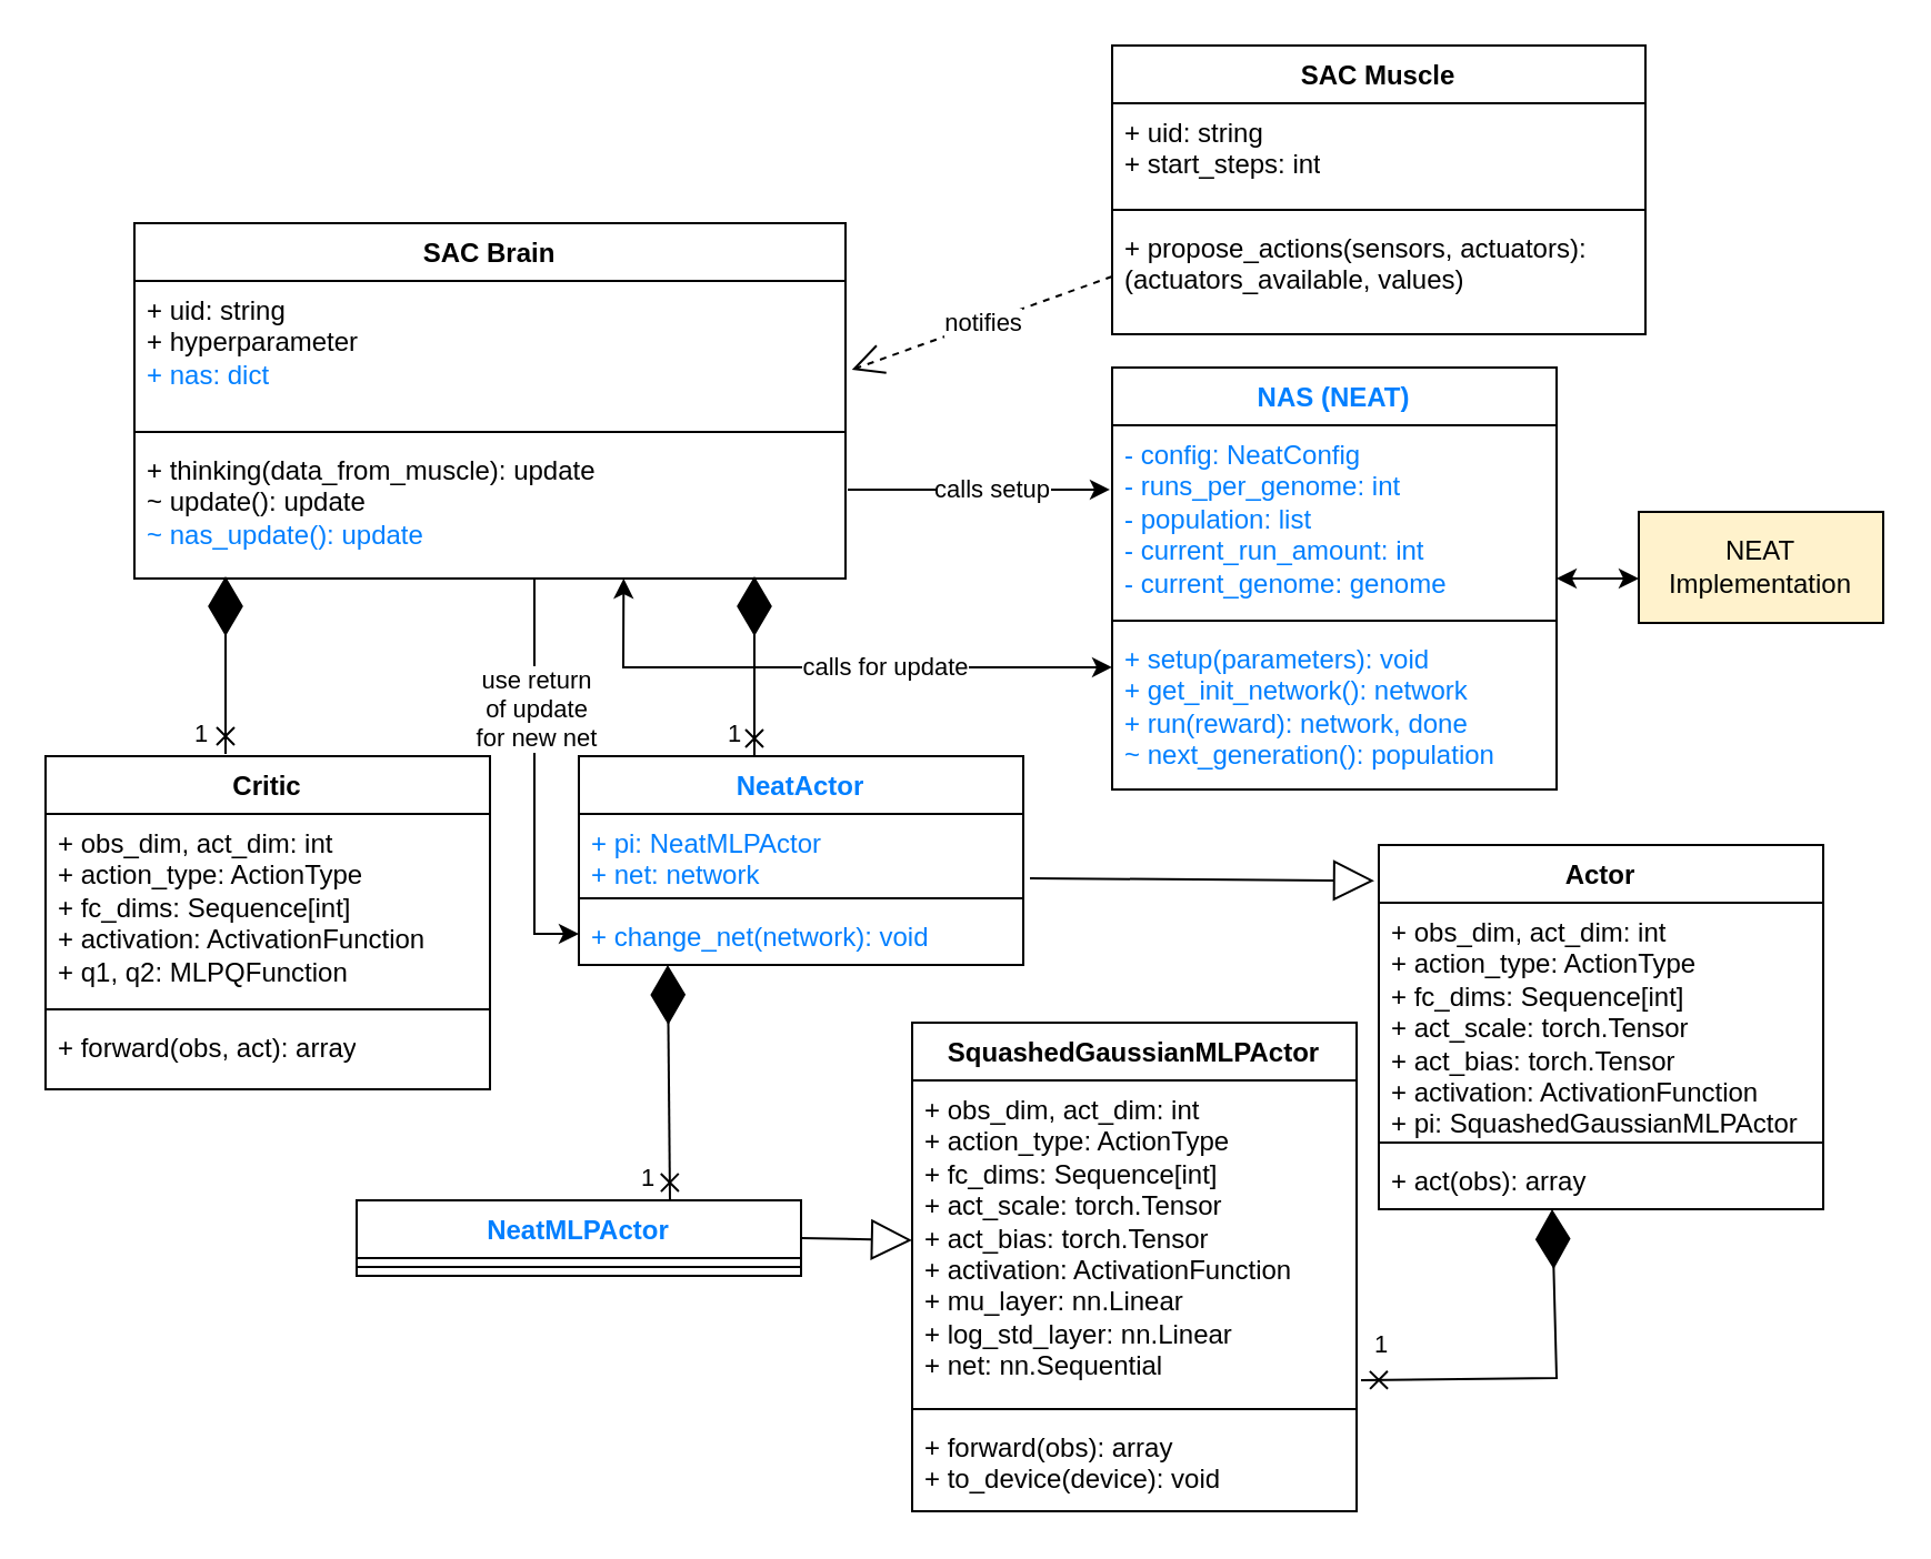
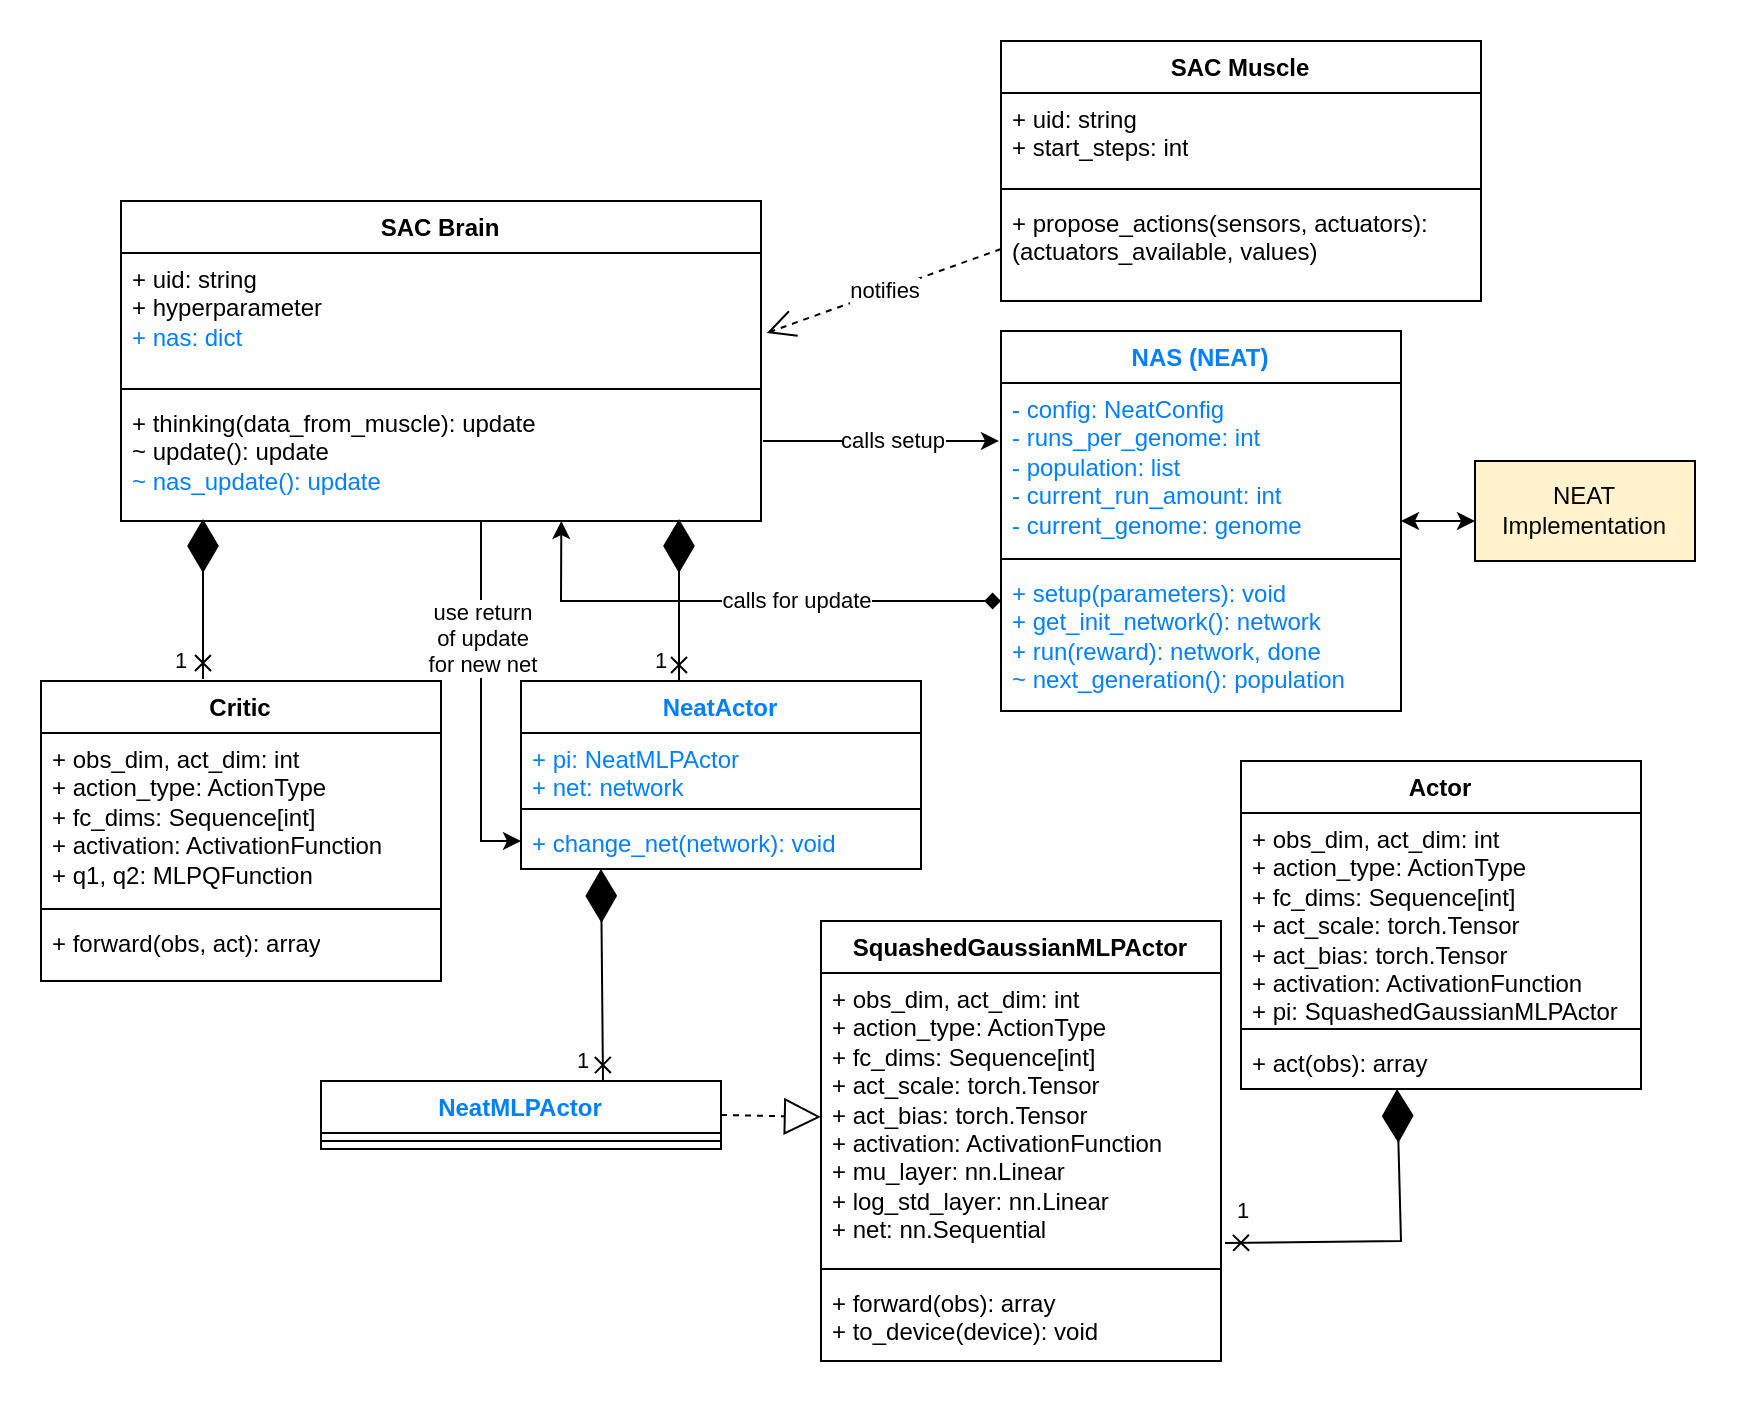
- <mxCell id="39" value="calls for update" style="endArrow=classic;html=1;rounded=0;startArrow=classic;startFill=1;exitX=0.688;exitY=1;exitDx=0;exitDy=0;exitPerimeter=0;entryX=0;entryY=0.236;entryDx=0;entryDy=0;entryPerimeter=0;" edge="1" parent="1" source="5" target="21"><mxGeometry x="0.217" width="50" height="50" relative="1" as="geometry"><mxPoint x="270" y="269" as="sourcePoint" /><mxPoint x="510" y="310" as="targetPoint" /><Array as="points"><mxPoint x="280" y="300" /></Array><mxPoint as="offset" /></mxGeometry></mxCell>
+ <mxCell id="39" value="calls for update" style="endArrow=diamond;html=1;rounded=0;startArrow=classic;startFill=1;exitX=0.688;exitY=1;exitDx=0;exitDy=0;exitPerimeter=0;entryX=0;entryY=0.236;entryDx=0;entryDy=0;entryPerimeter=0;" edge="1" parent="1" source="5" target="21"><mxGeometry x="0.217" width="50" height="50" relative="1" as="geometry"><mxPoint x="270" y="269" as="sourcePoint" /><mxPoint x="510" y="310" as="targetPoint" /><Array as="points"><mxPoint x="280" y="300" /></Array><mxPoint as="offset" /></mxGeometry></mxCell>
- <mxCell id="34" value="" style="endArrow=block;endSize=16;endFill=0;html=1;rounded=0;entryX=-0.01;entryY=0.098;entryDx=0;entryDy=0;entryPerimeter=0;exitX=1.015;exitY=0.853;exitDx=0;exitDy=0;exitPerimeter=0;" edge="1" parent="1" source="24" target="10"><mxGeometry width="160" relative="1" as="geometry"><mxPoint x="460" y="380" as="sourcePoint" /><mxPoint x="230" y="560" as="targetPoint" /></mxGeometry></mxCell>
- <mxCell id="33" value="" style="endArrow=block;endSize=16;endFill=0;html=1;rounded=0;exitX=1;exitY=0.5;exitDx=0;exitDy=0;entryX=0;entryY=0.5;entryDx=0;entryDy=0;" edge="1" parent="1" source="27" target="30"><mxGeometry width="160" relative="1" as="geometry"><mxPoint x="463.8" y="576.002" as="sourcePoint" /><mxPoint x="210" y="760" as="targetPoint" /></mxGeometry></mxCell>
+ <mxCell id="33" value="" style="endArrow=block;endSize=16;endFill=0;html=1;rounded=0;exitX=1;exitY=0.5;exitDx=0;exitDy=0;entryX=0;entryY=0.5;entryDx=0;entryDy=0;dashed=1;" edge="1" parent="1" source="27" target="30"><mxGeometry width="160" relative="1" as="geometry"><mxPoint x="463.8" y="576.002" as="sourcePoint" /><mxPoint x="210" y="760" as="targetPoint" /></mxGeometry></mxCell>
